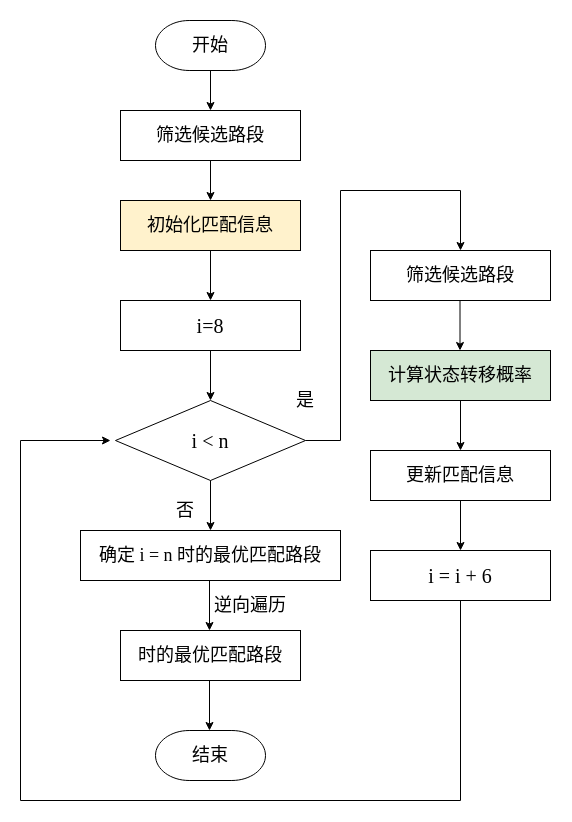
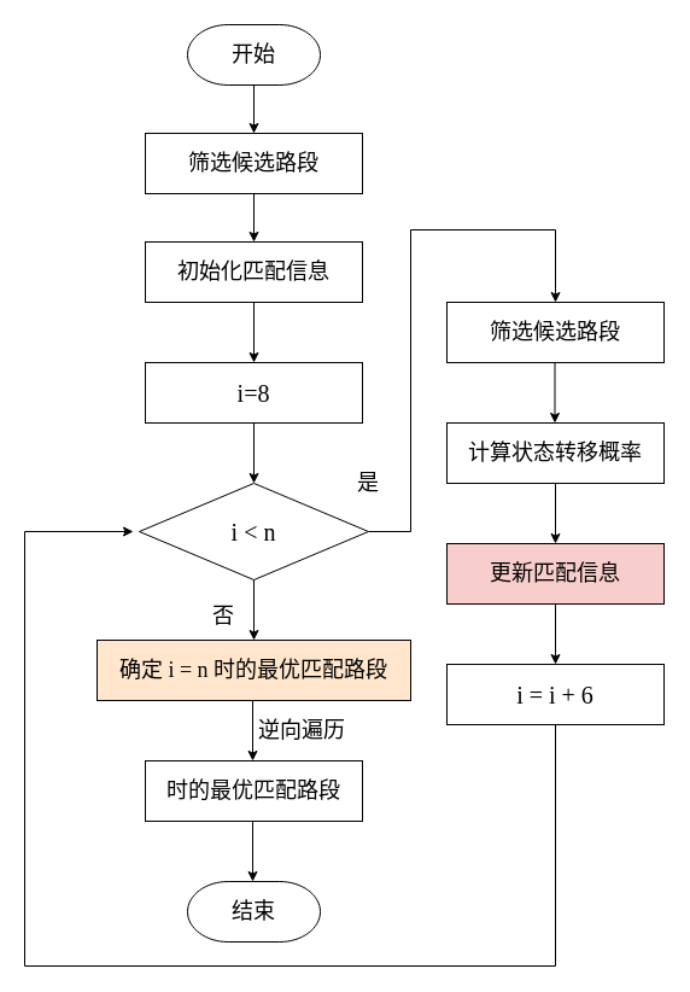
- <mxCell id="5" value="&lt;font face=&quot;Times New Roman&quot; style=&quot;font-size: 18px&quot;&gt;初始化匹配信息&lt;/font&gt;&lt;br style=&quot;font-size: 18px&quot;&gt;" parent="1" vertex="1" style="rounded=0;whiteSpace=wrap;html=1;fillColor=#fff2cc;"><mxGeometry as="geometry" height="50" width="180" y="200" x="120" /></mxCell>
+ <mxCell id="5" value="&lt;font face=&quot;Times New Roman&quot; style=&quot;font-size: 18px&quot;&gt;初始化匹配信息&lt;/font&gt;&lt;br style=&quot;font-size: 18px&quot;&gt;" parent="1" vertex="1" style="rounded=0;whiteSpace=wrap;html=1;"><mxGeometry as="geometry" height="50" width="180" y="200" x="120" /></mxCell>
- <mxCell id="22" value="&lt;font face=&quot;Times New Roman&quot; size=&quot;4&quot;&gt;计算状态转移概率&lt;/font&gt;" parent="1" vertex="1" style="rounded=0;whiteSpace=wrap;html=1;fillColor=#d5e8d4;"><mxGeometry as="geometry" height="50" width="180" y="350" x="370" /></mxCell>
+ <mxCell id="22" value="&lt;font face=&quot;Times New Roman&quot; size=&quot;4&quot;&gt;计算状态转移概率&lt;/font&gt;" parent="1" vertex="1" style="rounded=0;whiteSpace=wrap;html=1;"><mxGeometry as="geometry" height="50" width="180" y="350" x="370" /></mxCell>
- <mxCell id="24" value="&lt;font face=&quot;Times New Roman&quot; style=&quot;font-size: 18px&quot;&gt;更新匹配信息&lt;/font&gt;&lt;br style=&quot;font-size: 18px&quot;&gt;" parent="1" vertex="1" style="rounded=0;whiteSpace=wrap;html=1;"><mxGeometry as="geometry" height="50" width="180" y="450" x="370" /></mxCell>
+ <mxCell id="24" value="&lt;font face=&quot;Times New Roman&quot; style=&quot;font-size: 18px&quot;&gt;更新匹配信息&lt;/font&gt;&lt;br style=&quot;font-size: 18px&quot;&gt;" parent="1" vertex="1" style="rounded=0;whiteSpace=wrap;html=1;fillColor=#f8cecc;"><mxGeometry as="geometry" height="50" width="180" y="450" x="370" /></mxCell>
- <mxCell id="13" value="&lt;font style=&quot;font-size: 18px&quot;&gt;确定&lt;font face=&quot;Times New Roman&quot; style=&quot;font-size: 18px&quot;&gt; i = n 时&lt;/font&gt;的最优匹配路段&lt;/font&gt;" parent="1" vertex="1" style="rounded=0;whiteSpace=wrap;html=1;direction=south;"><mxGeometry as="geometry" height="50" width="260" y="530" x="80" /></mxCell>
+ <mxCell id="13" value="&lt;font style=&quot;font-size: 18px&quot;&gt;确定&lt;font face=&quot;Times New Roman&quot; style=&quot;font-size: 18px&quot;&gt; i = n 时&lt;/font&gt;的最优匹配路段&lt;/font&gt;" parent="1" vertex="1" style="rounded=0;whiteSpace=wrap;html=1;direction=south;fillColor=#ffe6cc;"><mxGeometry as="geometry" height="50" width="260" y="530" x="80" /></mxCell>
